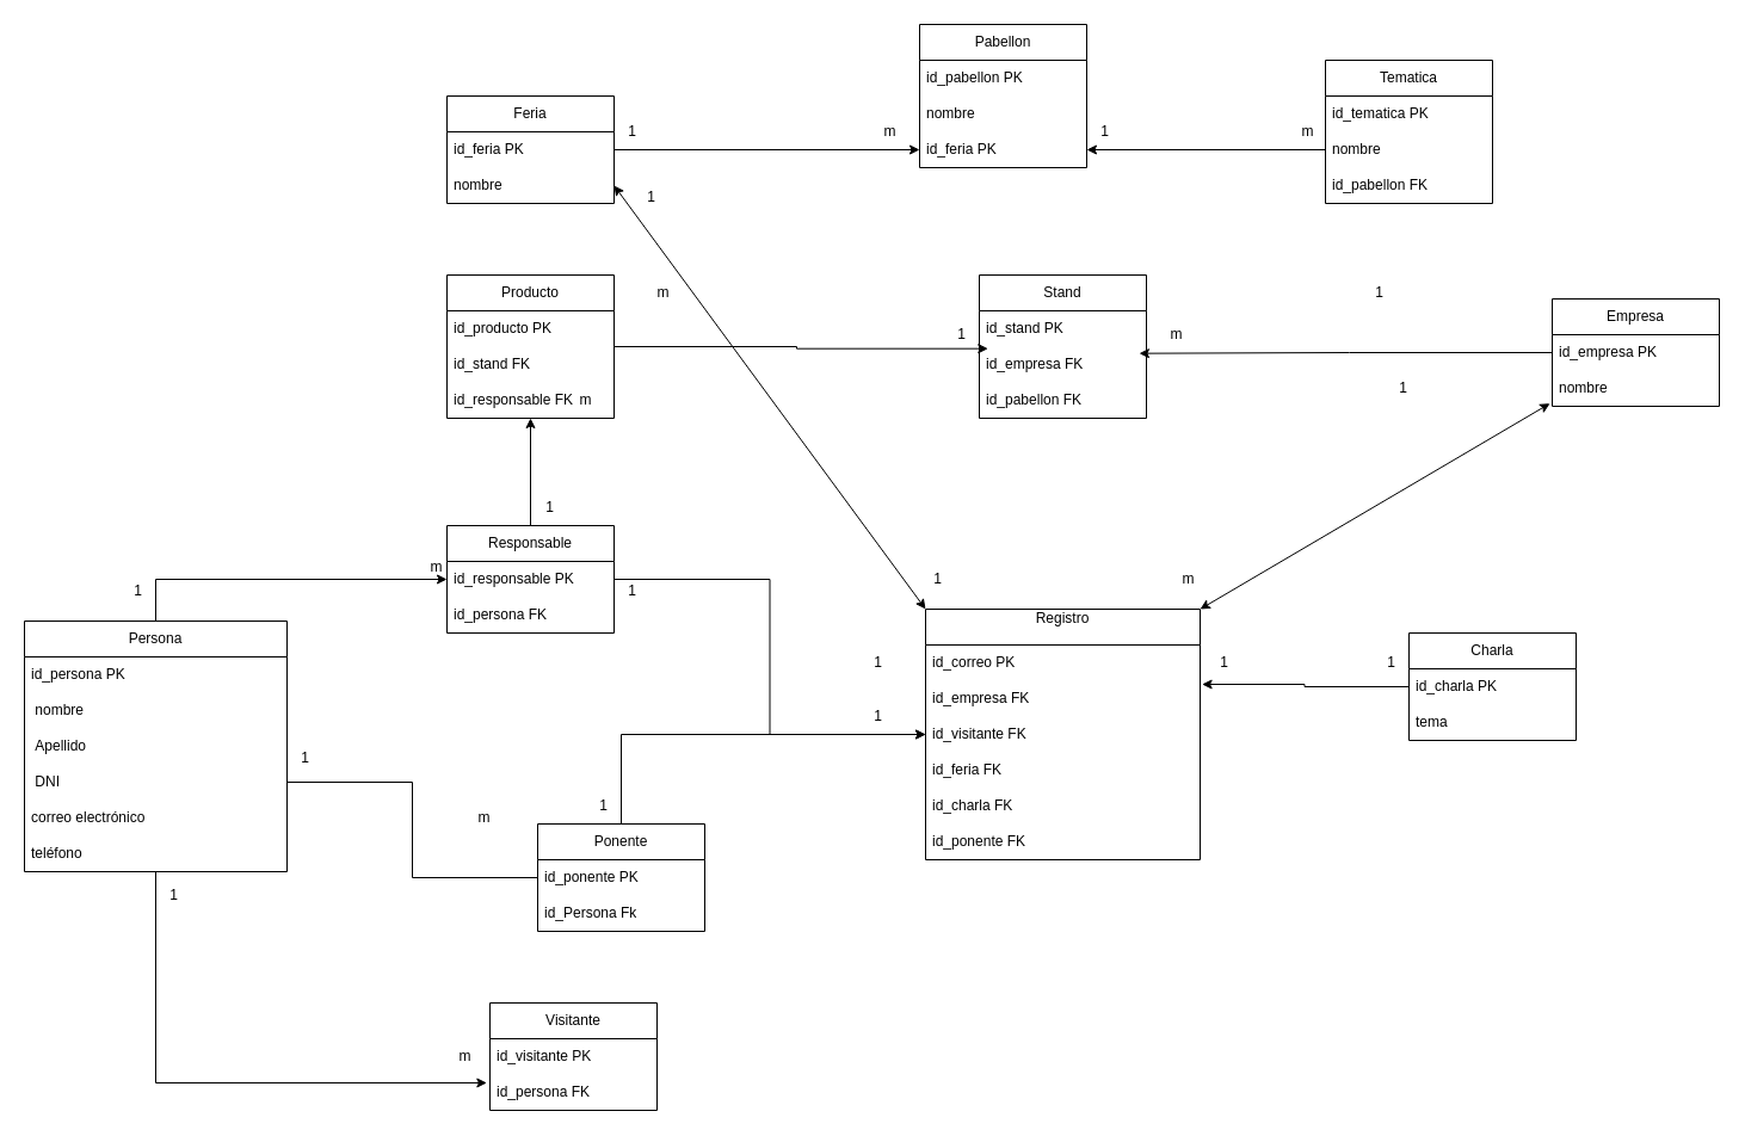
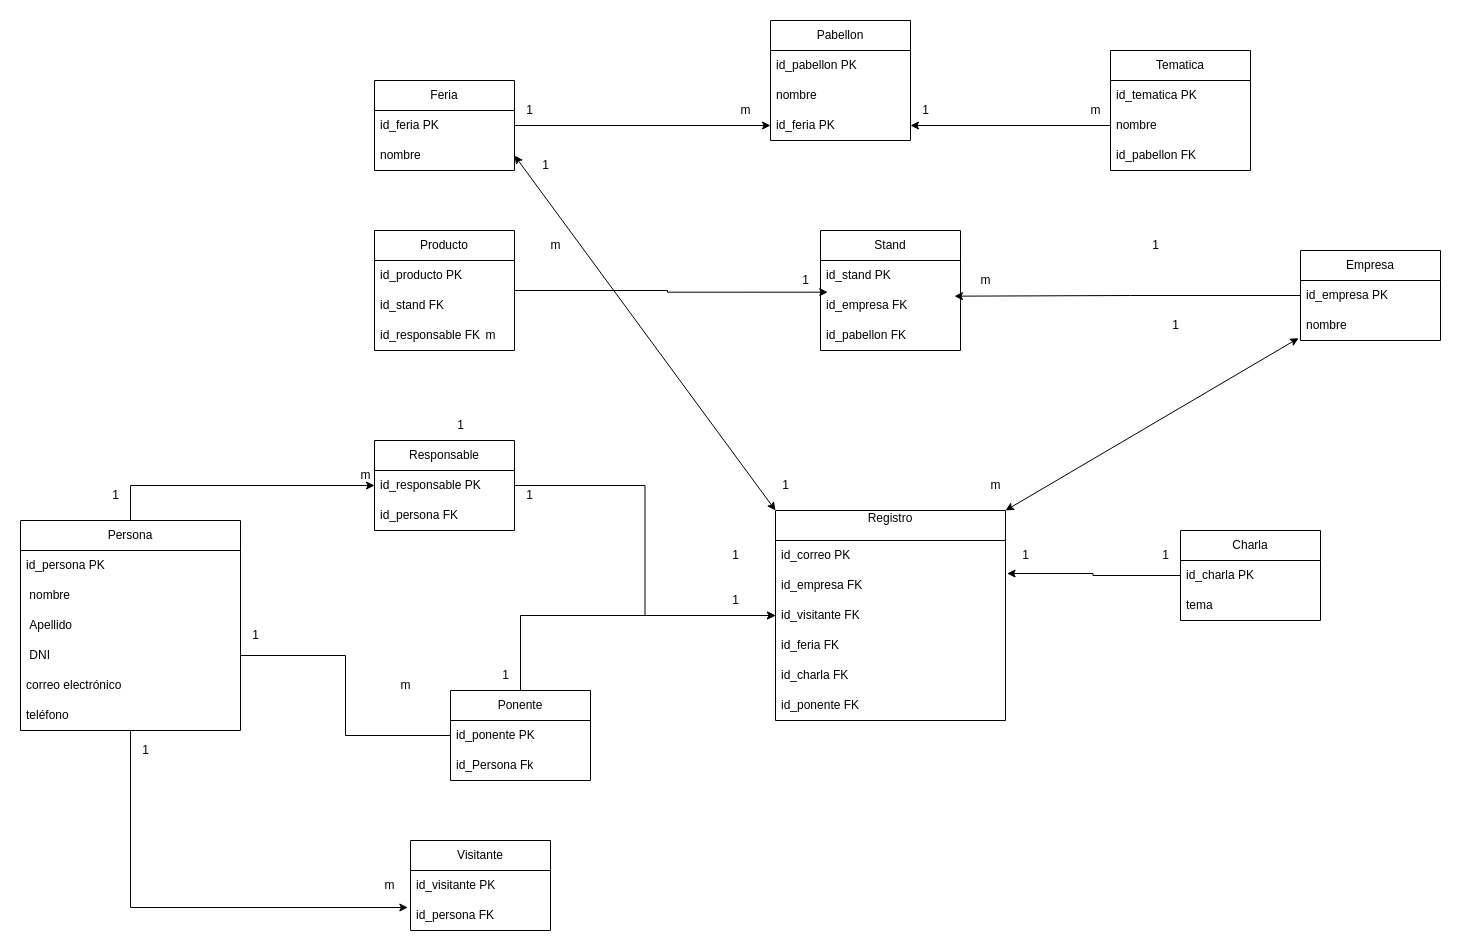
- <mxCell id="18" style="edgeStyle=orthogonalEdgeStyle;rounded=0;orthogonalLoop=1;jettySize=auto;html=1;entryX=0.5;entryY=1;entryDx=0;entryDy=0;" edge="1" parent="1" source="19" target="23"><mxGeometry relative="1" as="geometry" /></mxCell>
